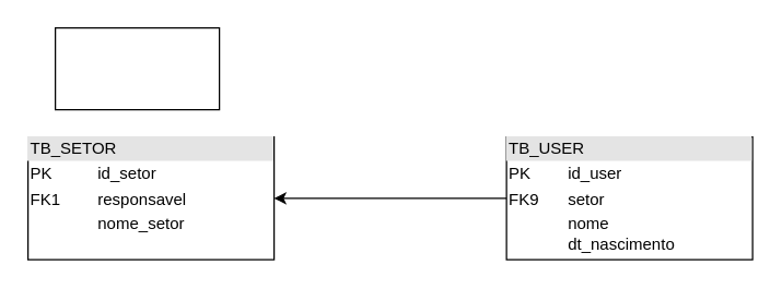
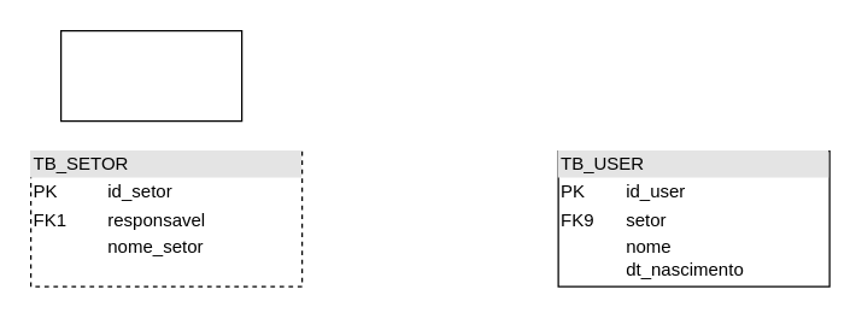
- <mxCell id="4" value="&lt;div style=&quot;box-sizing:border-box;width:100%;background:#e4e4e4;padding:2px;&quot;&gt;TB_SETOR&lt;/div&gt;&lt;table style=&quot;width:100%;font-size:1em;&quot; cellpadding=&quot;2&quot; cellspacing=&quot;0&quot;&gt;&lt;tbody&gt;&lt;tr&gt;&lt;td&gt;PK&lt;/td&gt;&lt;td&gt;id_setor&lt;/td&gt;&lt;/tr&gt;&lt;tr&gt;&lt;td&gt;FK1&lt;/td&gt;&lt;td&gt;responsavel&lt;/td&gt;&lt;/tr&gt;&lt;tr&gt;&lt;td&gt;&lt;/td&gt;&lt;td&gt;nome_setor&lt;/td&gt;&lt;/tr&gt;&lt;/tbody&gt;&lt;/table&gt;" style="verticalAlign=top;align=left;overflow=fill;html=1;whiteSpace=wrap;" parent="1" vertex="1"><mxGeometry x="20" y="100" width="180" height="90" as="geometry" /></mxCell>
+ <mxCell id="4" value="&lt;div style=&quot;box-sizing:border-box;width:100%;background:#e4e4e4;padding:2px;&quot;&gt;TB_SETOR&lt;/div&gt;&lt;table style=&quot;width:100%;font-size:1em;&quot; cellpadding=&quot;2&quot; cellspacing=&quot;0&quot;&gt;&lt;tbody&gt;&lt;tr&gt;&lt;td&gt;PK&lt;/td&gt;&lt;td&gt;id_setor&lt;/td&gt;&lt;/tr&gt;&lt;tr&gt;&lt;td&gt;FK1&lt;/td&gt;&lt;td&gt;responsavel&lt;/td&gt;&lt;/tr&gt;&lt;tr&gt;&lt;td&gt;&lt;/td&gt;&lt;td&gt;nome_setor&lt;/td&gt;&lt;/tr&gt;&lt;/tbody&gt;&lt;/table&gt;" style="verticalAlign=top;align=left;overflow=fill;html=1;whiteSpace=wrap;dashed=1;" parent="1" vertex="1"><mxGeometry x="20" y="100" width="180" height="90" as="geometry" /></mxCell>
- <mxCell id="2" style="edgeStyle=orthogonalEdgeStyle;rounded=0;orthogonalLoop=1;jettySize=auto;html=1;" parent="1" source="3" target="4" edge="1"><mxGeometry relative="1" as="geometry" /></mxCell>
